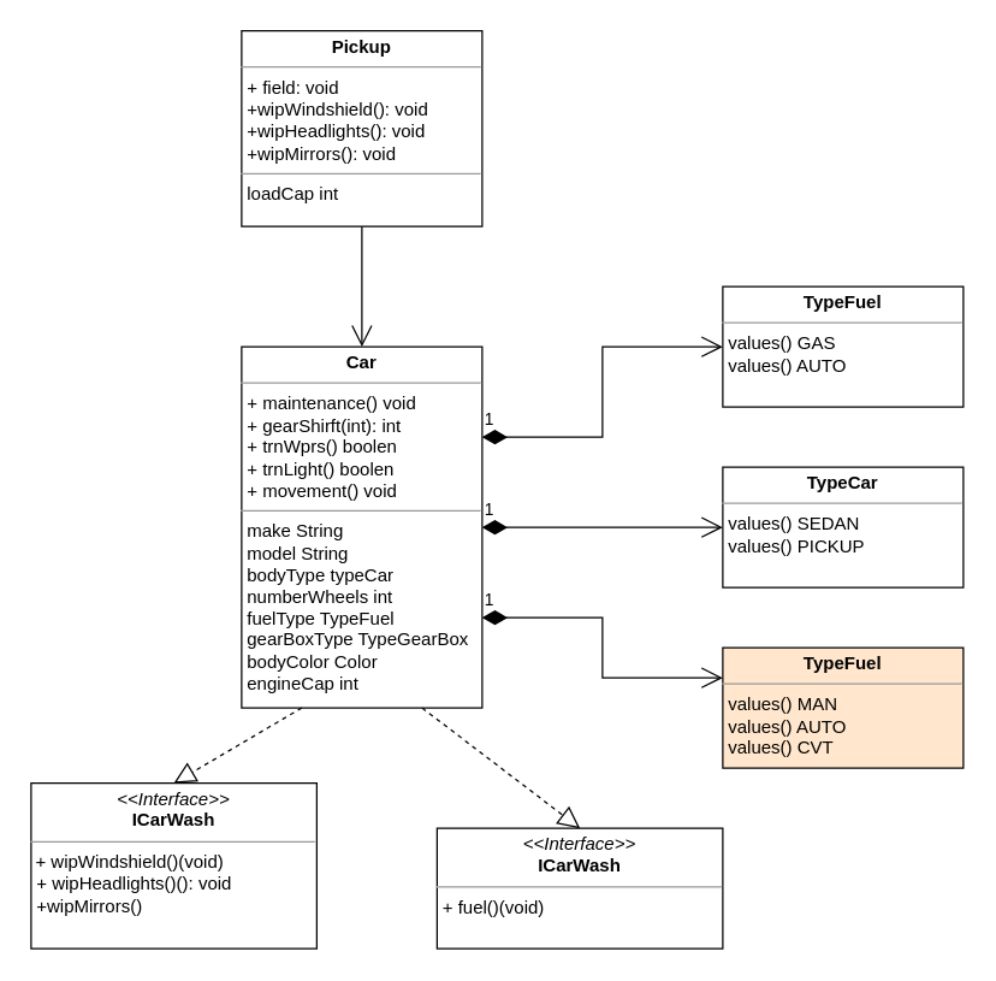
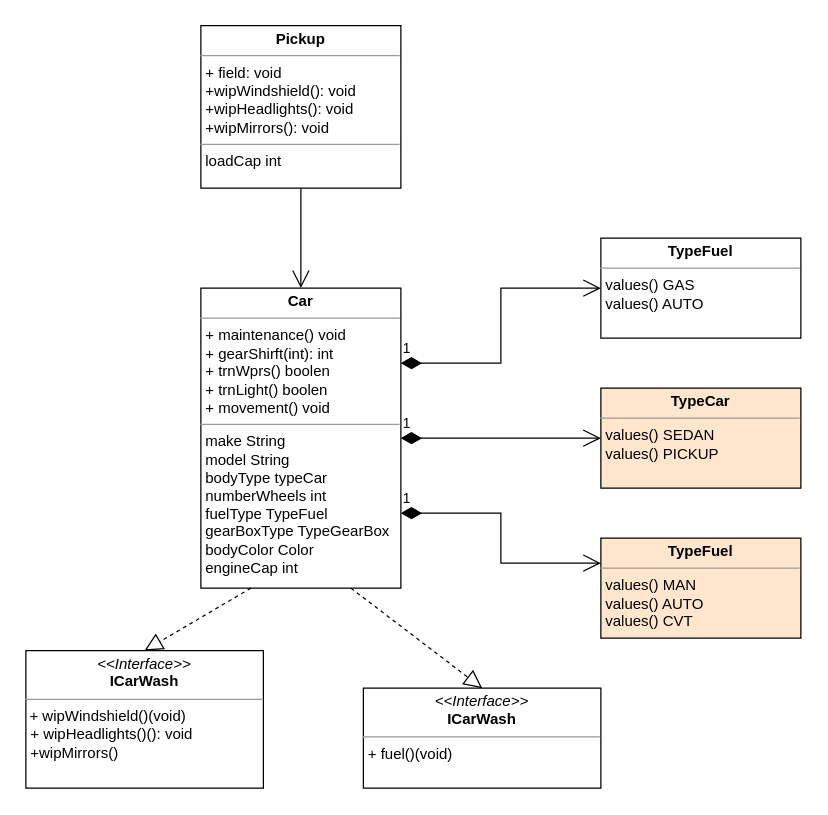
- <mxCell id="6" value="&lt;p style=&quot;margin:0px;margin-top:4px;text-align:center;&quot;&gt;&lt;b&gt;TypeCar&lt;/b&gt;&lt;br&gt;&lt;/p&gt;&lt;hr size=&quot;1&quot;&gt;&lt;p style=&quot;margin:0px;margin-left:4px;&quot;&gt;values() SEDAN&lt;/p&gt;&lt;p style=&quot;margin:0px;margin-left:4px;&quot;&gt;values() PICKUP&lt;br&gt;&lt;/p&gt;" style="verticalAlign=top;align=left;overflow=fill;fontSize=12;fontFamily=Helvetica;html=1;whiteSpace=wrap;" vertex="1" parent="1"><mxGeometry x="480" y="310" width="160" height="80" as="geometry" /></mxCell>
+ <mxCell id="6" value="&lt;p style=&quot;margin:0px;margin-top:4px;text-align:center;&quot;&gt;&lt;b&gt;TypeCar&lt;/b&gt;&lt;br&gt;&lt;/p&gt;&lt;hr size=&quot;1&quot;&gt;&lt;p style=&quot;margin:0px;margin-left:4px;&quot;&gt;values() SEDAN&lt;/p&gt;&lt;p style=&quot;margin:0px;margin-left:4px;&quot;&gt;values() PICKUP&lt;br&gt;&lt;/p&gt;" style="verticalAlign=top;align=left;overflow=fill;fontSize=12;fontFamily=Helvetica;html=1;whiteSpace=wrap;fillColor=#ffe6cc;" vertex="1" parent="1"><mxGeometry x="480" y="310" width="160" height="80" as="geometry" /></mxCell>
